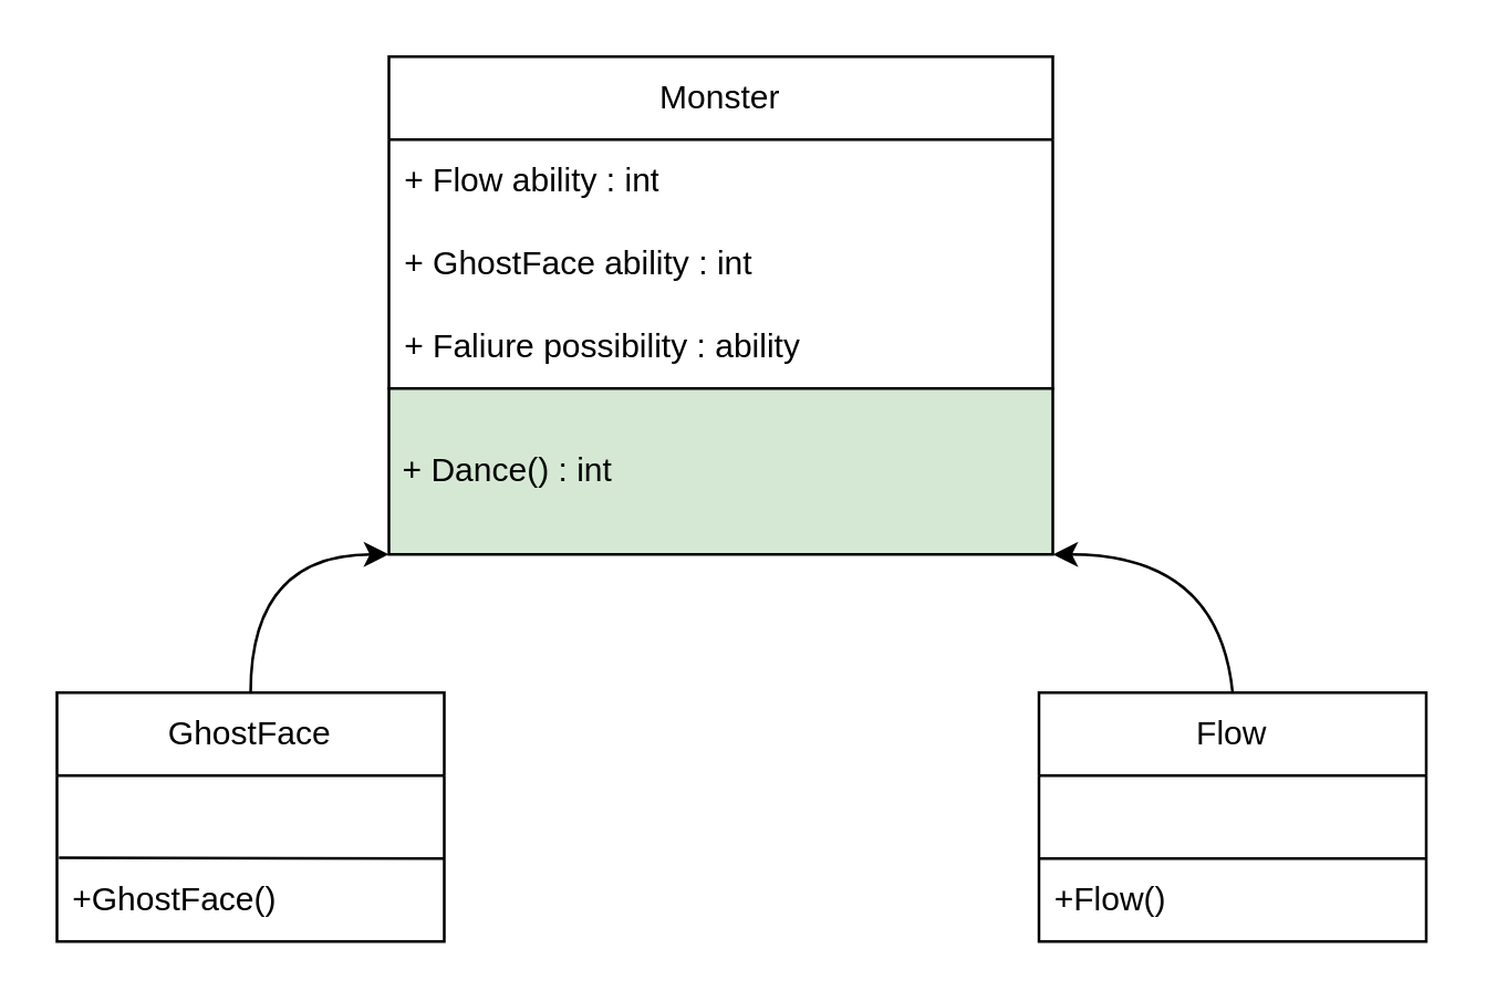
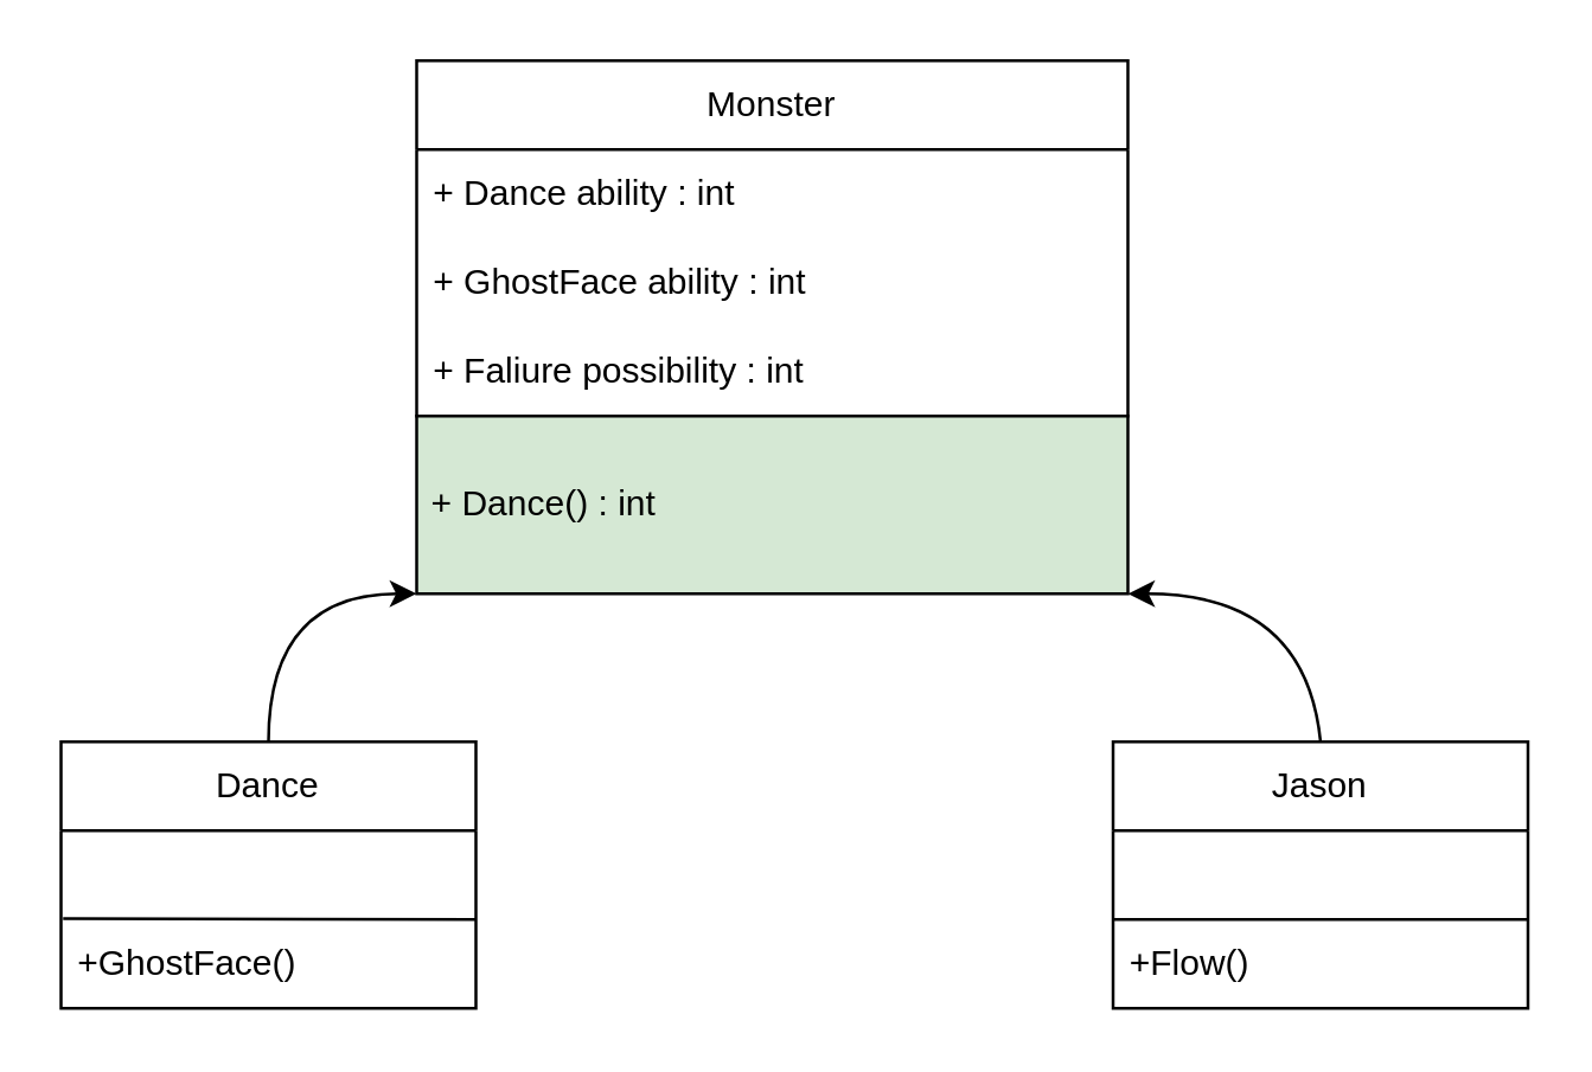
- <mxCell id="3" value="+ Flow ability : int" style="text;strokeColor=none;fillColor=none;align=left;verticalAlign=middle;spacingLeft=4;spacingRight=4;overflow=hidden;points=[[0,0.5],[1,0.5]];portConstraint=eastwest;rotatable=0;whiteSpace=wrap;html=1;" vertex="1" parent="2"><mxGeometry y="30" width="240" height="30" as="geometry" /></mxCell>
+ <mxCell id="3" value="+ Dance ability : int" style="text;strokeColor=none;fillColor=none;align=left;verticalAlign=middle;spacingLeft=4;spacingRight=4;overflow=hidden;points=[[0,0.5],[1,0.5]];portConstraint=eastwest;rotatable=0;whiteSpace=wrap;html=1;" vertex="1" parent="2"><mxGeometry y="30" width="240" height="30" as="geometry" /></mxCell>
- <mxCell id="5" value="+ Faliure possibility : ability" style="text;strokeColor=none;fillColor=none;align=left;verticalAlign=middle;spacingLeft=4;spacingRight=4;overflow=hidden;points=[[0,0.5],[1,0.5]];portConstraint=eastwest;rotatable=0;whiteSpace=wrap;html=1;" vertex="1" parent="2"><mxGeometry y="90" width="240" height="30" as="geometry" /></mxCell>
+ <mxCell id="5" value="+ Faliure possibility : int" style="text;strokeColor=none;fillColor=none;align=left;verticalAlign=middle;spacingLeft=4;spacingRight=4;overflow=hidden;points=[[0,0.5],[1,0.5]];portConstraint=eastwest;rotatable=0;whiteSpace=wrap;html=1;" vertex="1" parent="2"><mxGeometry y="90" width="240" height="30" as="geometry" /></mxCell>
- <mxCell id="6" value="GhostFace" style="swimlane;fontStyle=0;childLayout=stackLayout;horizontal=1;startSize=30;horizontalStack=0;resizeParent=1;resizeParentMax=0;resizeLast=0;collapsible=1;marginBottom=0;whiteSpace=wrap;html=1;" vertex="1" parent="1"><mxGeometry x="20" y="250" width="140" height="90" as="geometry" /></mxCell>
+ <mxCell id="6" value="Dance" style="swimlane;fontStyle=0;childLayout=stackLayout;horizontal=1;startSize=30;horizontalStack=0;resizeParent=1;resizeParentMax=0;resizeLast=0;collapsible=1;marginBottom=0;whiteSpace=wrap;html=1;" vertex="1" parent="1"><mxGeometry x="20" y="250" width="140" height="90" as="geometry" /></mxCell>
- <mxCell id="8" value="Flow" style="swimlane;fontStyle=0;childLayout=stackLayout;horizontal=1;startSize=30;horizontalStack=0;resizeParent=1;resizeParentMax=0;resizeLast=0;collapsible=1;marginBottom=0;whiteSpace=wrap;html=1;" vertex="1" parent="1"><mxGeometry x="375" y="250" width="140" height="90" as="geometry" /></mxCell>
+ <mxCell id="8" value="Jason" style="swimlane;fontStyle=0;childLayout=stackLayout;horizontal=1;startSize=30;horizontalStack=0;resizeParent=1;resizeParentMax=0;resizeLast=0;collapsible=1;marginBottom=0;whiteSpace=wrap;html=1;" vertex="1" parent="1"><mxGeometry x="375" y="250" width="140" height="90" as="geometry" /></mxCell>
